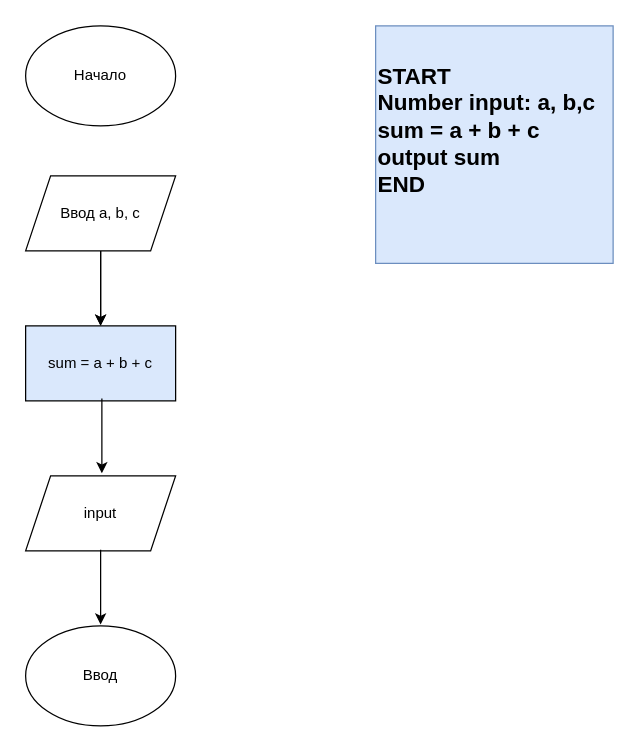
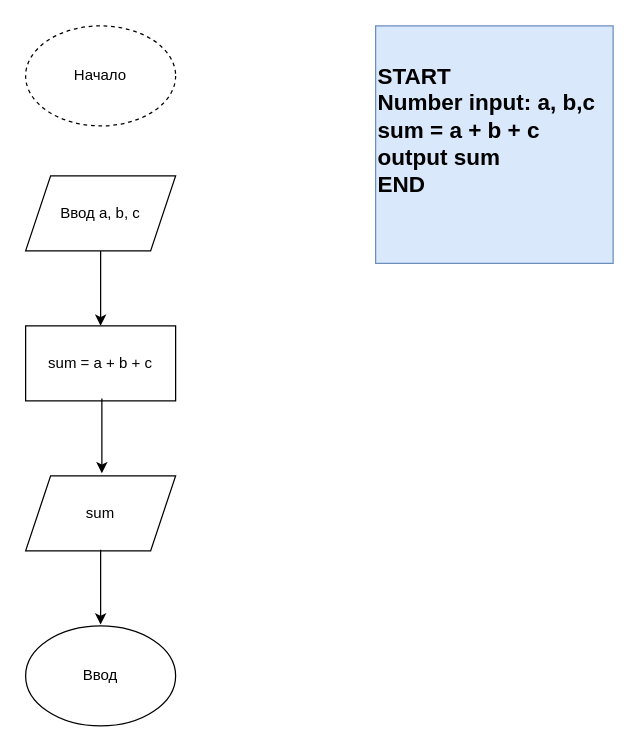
- <mxCell id="2" value="Начало" style="ellipse;whiteSpace=wrap;html=1;" vertex="1" parent="1"><mxGeometry x="20" width="120" height="80" as="geometry" y="20" /></mxCell>
+ <mxCell id="2" value="Начало" style="ellipse;whiteSpace=wrap;html=1;dashed=1;" vertex="1" parent="1"><mxGeometry x="20" width="120" height="80" as="geometry" y="20" /></mxCell>
- <mxCell id="4" value="" style="edgeStyle=orthogonalEdgeStyle;rounded=0;orthogonalLoop=1;jettySize=auto;html=1;" edge="1" parent="1" source="5" target="6"><mxGeometry relative="1" as="geometry" /></mxCell>
- <mxCell id="6" value="sum = a + b + c" style="rounded=0;whiteSpace=wrap;html=1;fillColor=#dae8fc;" vertex="1" parent="1"><mxGeometry x="20" y="260" width="120" height="60" as="geometry" /></mxCell>
+ <mxCell id="6" value="sum = a + b + c" style="rounded=0;whiteSpace=wrap;html=1;" vertex="1" parent="1"><mxGeometry x="20" y="260" width="120" height="60" as="geometry" /></mxCell>
- <mxCell id="8" value="input" style="shape=parallelogram;perimeter=parallelogramPerimeter;whiteSpace=wrap;html=1;fixedSize=1;" vertex="1" parent="1"><mxGeometry x="20" y="380" width="120" height="60" as="geometry" /></mxCell>
+ <mxCell id="8" value="sum" style="shape=parallelogram;perimeter=parallelogramPerimeter;whiteSpace=wrap;html=1;fixedSize=1;" vertex="1" parent="1"><mxGeometry x="20" y="380" width="120" height="60" as="geometry" /></mxCell>
